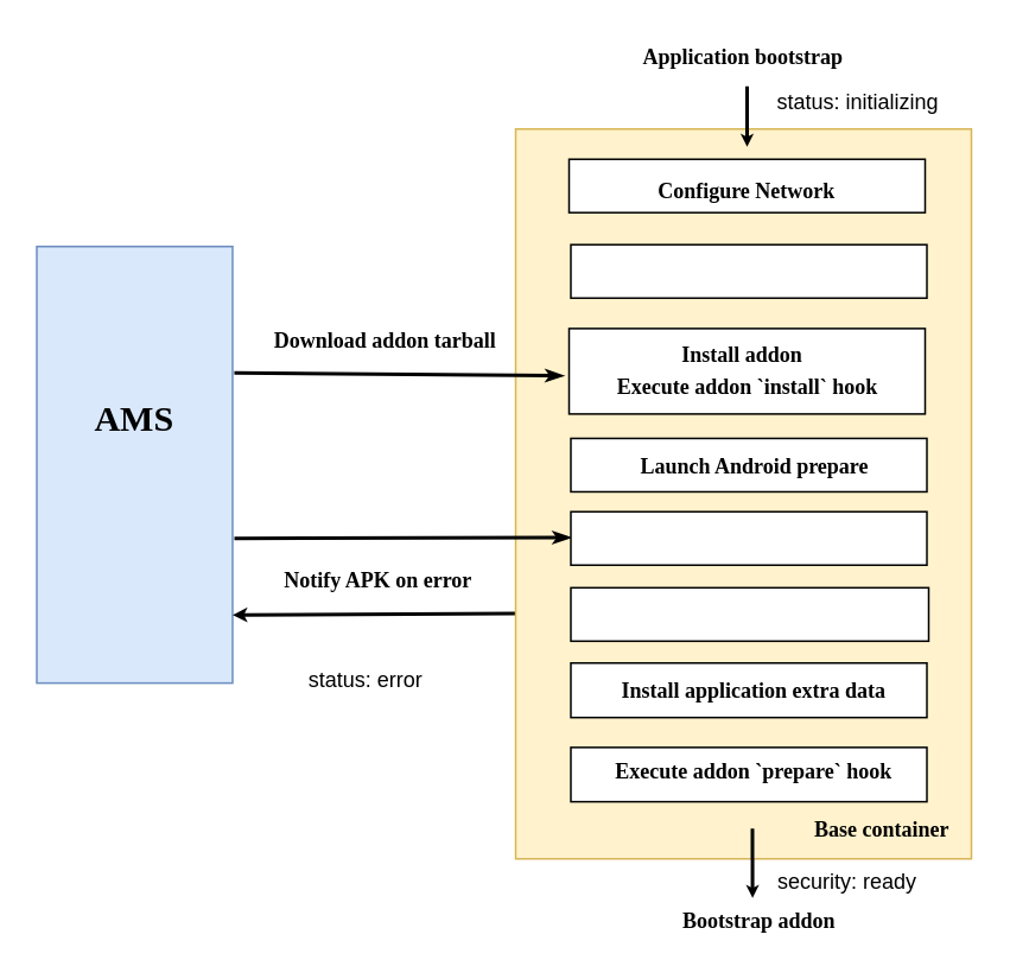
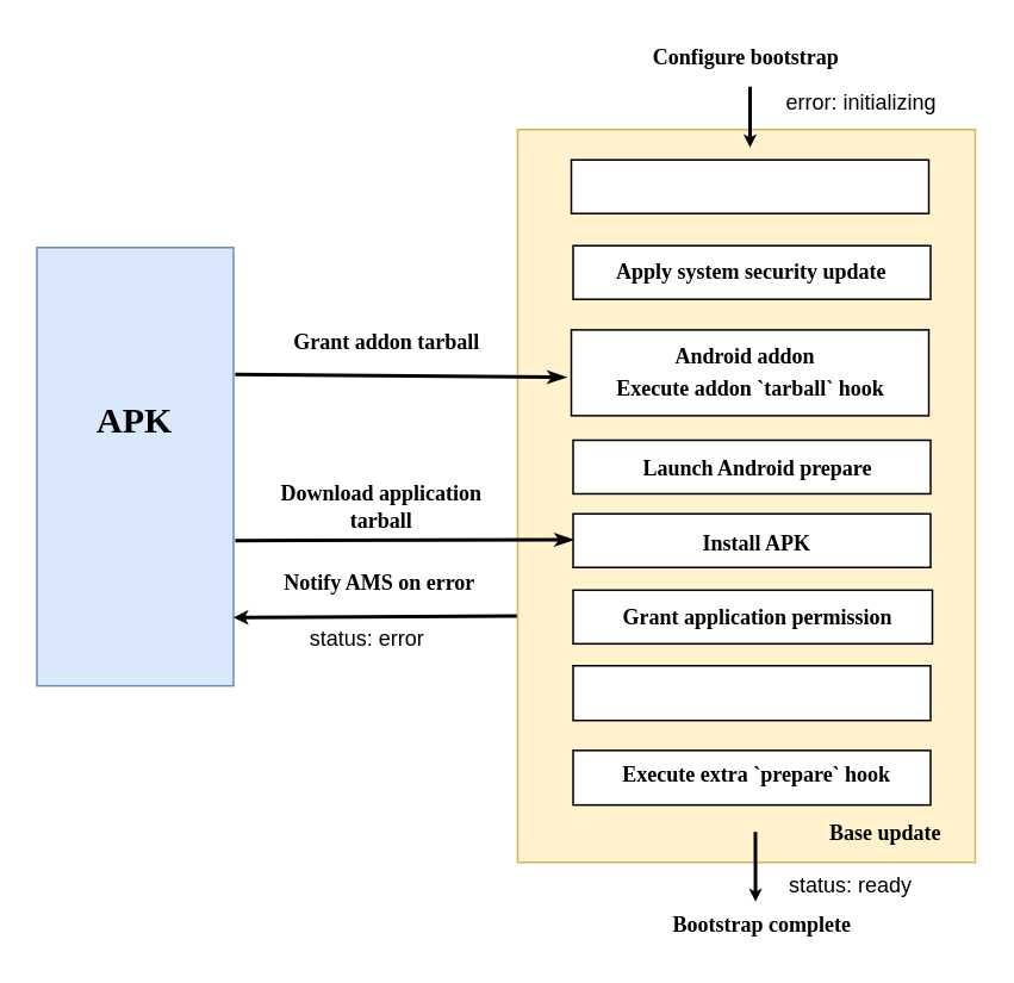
- <mxCell id="12" value="&lt;b&gt;Application bootstrap&lt;/b&gt;" style="text;html=1;strokeColor=none;fillColor=none;align=center;verticalAlign=middle;whiteSpace=wrap;rounded=0;fontFamily=Ubuntu;" parent="1" vertex="1"><mxGeometry x="352" y="20.739" width="130" height="21.522" as="geometry" /></mxCell>
+ <mxCell id="12" value="&lt;b&gt;Configure bootstrap&lt;/b&gt;" style="text;html=1;strokeColor=none;fillColor=none;align=center;verticalAlign=middle;whiteSpace=wrap;rounded=0;fontFamily=Ubuntu;" parent="1" vertex="1"><mxGeometry x="352" y="20.739" width="130" height="21.522" as="geometry" /></mxCell>
- <mxCell id="61" value="status: initializing" style="text;html=1;strokeColor=none;fillColor=none;align=center;verticalAlign=middle;whiteSpace=wrap;rounded=0;" vertex="1" parent="1"><mxGeometry x="421" y="37.26" width="121" height="40" as="geometry" /></mxCell>
+ <mxCell id="61" value="error: initializing" style="text;html=1;strokeColor=none;fillColor=none;align=center;verticalAlign=middle;whiteSpace=wrap;rounded=0;" vertex="1" parent="1"><mxGeometry x="421" y="37.26" width="121" height="40" as="geometry" /></mxCell>
- <mxCell id="24" value="&lt;b&gt;Configure Network&lt;/b&gt;" style="text;html=1;strokeColor=none;fillColor=none;align=center;verticalAlign=middle;whiteSpace=wrap;rounded=0;fontFamily=Ubuntu;" parent="22" vertex="1"><mxGeometry x="35" y="9.338" width="130" height="17.143" as="geometry" /></mxCell>
+ <mxCell id="53" value="&lt;b&gt;Apply system security update&lt;br&gt;&lt;/b&gt;" style="text;html=1;strokeColor=none;fillColor=none;align=center;verticalAlign=middle;whiteSpace=wrap;rounded=0;fontFamily=Ubuntu;" vertex="1" parent="51"><mxGeometry x="5" y="6.43" width="190" height="17.14" as="geometry" /></mxCell>
- <mxCell id="6" value="&lt;b&gt;Download addon tarball&lt;br&gt;&lt;/b&gt;" style="text;html=1;strokeColor=none;fillColor=none;align=center;verticalAlign=middle;whiteSpace=wrap;rounded=0;fontFamily=Ubuntu;" parent="1" vertex="1"><mxGeometry x="140" y="180.21" width="152" height="20.74" as="geometry" /></mxCell>
+ <mxCell id="6" value="&lt;b&gt;Grant addon tarball&lt;br&gt;&lt;/b&gt;" style="text;html=1;strokeColor=none;fillColor=none;align=center;verticalAlign=middle;whiteSpace=wrap;rounded=0;fontFamily=Ubuntu;" parent="1" vertex="1"><mxGeometry x="140" y="180.21" width="152" height="20.74" as="geometry" /></mxCell>
- <mxCell id="30" value="&lt;b&gt;Install addon&lt;/b&gt;" style="text;html=1;strokeColor=none;fillColor=none;align=center;verticalAlign=middle;whiteSpace=wrap;rounded=0;fontFamily=Ubuntu;" parent="28" vertex="1"><mxGeometry x="35" width="125" height="30" as="geometry" /></mxCell>
+ <mxCell id="30" value="&lt;b&gt;Android addon&lt;/b&gt;" style="text;html=1;strokeColor=none;fillColor=none;align=center;verticalAlign=middle;whiteSpace=wrap;rounded=0;fontFamily=Ubuntu;" parent="28" vertex="1"><mxGeometry x="35" width="125" height="30" as="geometry" /></mxCell>
- <mxCell id="31" value="&lt;b&gt;Execute addon `install` hook&lt;/b&gt;" style="text;html=1;strokeColor=none;fillColor=none;align=center;verticalAlign=middle;whiteSpace=wrap;rounded=0;fontFamily=Ubuntu;" vertex="1" parent="28"><mxGeometry x="1" y="18" width="199" height="30" as="geometry" /></mxCell>
+ <mxCell id="31" value="&lt;b&gt;Execute addon `tarball` hook&lt;/b&gt;" style="text;html=1;strokeColor=none;fillColor=none;align=center;verticalAlign=middle;whiteSpace=wrap;rounded=0;fontFamily=Ubuntu;" vertex="1" parent="28"><mxGeometry x="1" y="18" width="199" height="30" as="geometry" /></mxCell>
- <mxCell id="5" value="&lt;b style=&quot;font-size: 20px&quot;&gt;AMS&lt;br&gt;&lt;/b&gt;&lt;span style=&quot;font-family: monospace&quot;&gt;&lt;br&gt;&lt;/span&gt;" style="text;html=1;strokeColor=none;fillColor=none;align=center;verticalAlign=middle;whiteSpace=wrap;rounded=0;fontFamily=Ubuntu;" parent="3" vertex="1"><mxGeometry x="15" y="22.105" width="80" height="235.789" as="geometry" /></mxCell>
+ <mxCell id="5" value="&lt;b style=&quot;font-size: 20px&quot;&gt;APK&lt;br&gt;&lt;/b&gt;&lt;span style=&quot;font-family: monospace&quot;&gt;&lt;br&gt;&lt;/span&gt;" style="text;html=1;strokeColor=none;fillColor=none;align=center;verticalAlign=middle;whiteSpace=wrap;rounded=0;fontFamily=Ubuntu;" parent="3" vertex="1"><mxGeometry x="15" y="22.105" width="80" height="235.789" as="geometry" /></mxCell>
+ <mxCell id="17" value="&lt;b&gt;Download application tarball&lt;br&gt;&lt;/b&gt;" style="text;html=1;strokeColor=none;fillColor=none;align=center;verticalAlign=middle;whiteSpace=wrap;rounded=0;fontFamily=Ubuntu;" parent="15" vertex="1"><mxGeometry x="6" y="3" width="152" height="20.74" as="geometry" /></mxCell>
+ <mxCell id="45" value="&lt;b&gt;Install APK&lt;br&gt;&lt;/b&gt;" style="text;html=1;strokeColor=none;fillColor=none;align=center;verticalAlign=middle;whiteSpace=wrap;rounded=0;fontFamily=Ubuntu;" parent="43" vertex="1"><mxGeometry x="8" y="8.143" width="190" height="17.143" as="geometry" /></mxCell>
- <mxCell id="8" value="&lt;b&gt;&amp;nbsp; &amp;nbsp; &amp;nbsp; Notify APK on error&lt;br&gt;&lt;/b&gt;" style="text;html=1;strokeColor=none;fillColor=none;align=center;verticalAlign=middle;whiteSpace=wrap;rounded=0;fontFamily=Ubuntu;" parent="1" vertex="1"><mxGeometry x="108" y="315.96" width="190" height="20.74" as="geometry" /></mxCell>
+ <mxCell id="8" value="&lt;b&gt;&amp;nbsp; &amp;nbsp; &amp;nbsp; Notify AMS on error&lt;br&gt;&lt;/b&gt;" style="text;html=1;strokeColor=none;fillColor=none;align=center;verticalAlign=middle;whiteSpace=wrap;rounded=0;fontFamily=Ubuntu;" parent="1" vertex="1"><mxGeometry x="108" y="315.96" width="190" height="20.74" as="geometry" /></mxCell>
+ <mxCell id="40" value="&lt;b&gt;Grant application permission&lt;br&gt;&lt;/b&gt;" style="text;html=1;strokeColor=none;fillColor=none;align=center;verticalAlign=middle;whiteSpace=wrap;rounded=0;fontFamily=Ubuntu;" parent="38" vertex="1"><mxGeometry x="8.04" y="8.143" width="190.95" height="17.143" as="geometry" /></mxCell>
- <mxCell id="60" value="status: error" style="text;html=1;strokeColor=none;fillColor=none;align=center;verticalAlign=middle;whiteSpace=wrap;rounded=0;" vertex="1" parent="1"><mxGeometry x="160" y="361.7" width="90" height="40" as="geometry" /></mxCell>
+ <mxCell id="60" value="status: error" style="text;html=1;strokeColor=none;fillColor=none;align=center;verticalAlign=middle;whiteSpace=wrap;rounded=0;" vertex="1" parent="1"><mxGeometry x="160" y="336.7" width="90" height="40" as="geometry" /></mxCell>
- <mxCell id="34" value="&lt;b&gt;Install application extra data&lt;br&gt;&lt;/b&gt;" style="text;html=1;strokeColor=none;fillColor=none;align=center;verticalAlign=middle;whiteSpace=wrap;rounded=0;fontFamily=Ubuntu;" parent="32" vertex="1"><mxGeometry x="8" y="6.496" width="190" height="19.665" as="geometry" /></mxCell>
- <mxCell id="37" value="&lt;b&gt;Execute addon `prepare` hook&lt;br&gt;&lt;/b&gt;" style="text;html=1;strokeColor=none;fillColor=none;align=center;verticalAlign=middle;whiteSpace=wrap;rounded=0;fontFamily=Ubuntu;" parent="35" vertex="1"><mxGeometry x="8" y="4.795" width="190" height="17.436" as="geometry" /></mxCell>
+ <mxCell id="37" value="&lt;b&gt;Execute extra `prepare` hook&lt;br&gt;&lt;/b&gt;" style="text;html=1;strokeColor=none;fillColor=none;align=center;verticalAlign=middle;whiteSpace=wrap;rounded=0;fontFamily=Ubuntu;" parent="35" vertex="1"><mxGeometry x="8" y="4.795" width="190" height="17.436" as="geometry" /></mxCell>
- <mxCell id="46" value="&lt;b&gt;Base container&lt;br&gt;&lt;/b&gt;" style="text;html=1;strokeColor=none;fillColor=none;align=center;verticalAlign=middle;whiteSpace=wrap;rounded=0;fontFamily=Ubuntu;" parent="1" vertex="1"><mxGeometry x="450" y="456" width="90" height="20.74" as="geometry" /></mxCell>
+ <mxCell id="46" value="&lt;b&gt;Base update&lt;br&gt;&lt;/b&gt;" style="text;html=1;strokeColor=none;fillColor=none;align=center;verticalAlign=middle;whiteSpace=wrap;rounded=0;fontFamily=Ubuntu;" parent="1" vertex="1"><mxGeometry x="450" y="456" width="90" height="20.74" as="geometry" /></mxCell>
- <mxCell id="62" value="security: ready" style="text;html=1;strokeColor=none;fillColor=none;align=center;verticalAlign=middle;whiteSpace=wrap;rounded=0;" vertex="1" parent="1"><mxGeometry x="415" y="475" width="121" height="40" as="geometry" /></mxCell>
+ <mxCell id="62" value="status: ready" style="text;html=1;strokeColor=none;fillColor=none;align=center;verticalAlign=middle;whiteSpace=wrap;rounded=0;" vertex="1" parent="1"><mxGeometry x="415" y="475" width="121" height="40" as="geometry" /></mxCell>
- <mxCell id="11" value="&lt;b&gt;Bootstrap addon&lt;/b&gt;" style="text;html=1;strokeColor=none;fillColor=none;align=center;verticalAlign=middle;whiteSpace=wrap;rounded=0;fontFamily=Ubuntu;" parent="1" vertex="1"><mxGeometry x="361" y="505.999" width="130" height="21.522" as="geometry" /></mxCell>
+ <mxCell id="11" value="&lt;b&gt;Bootstrap complete&lt;/b&gt;" style="text;html=1;strokeColor=none;fillColor=none;align=center;verticalAlign=middle;whiteSpace=wrap;rounded=0;fontFamily=Ubuntu;" parent="1" vertex="1"><mxGeometry x="361" y="505.999" width="130" height="21.522" as="geometry" /></mxCell>
